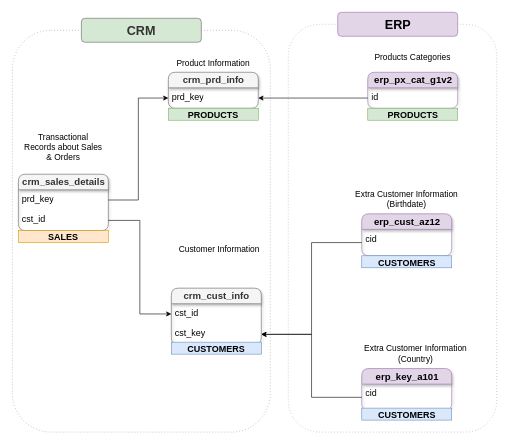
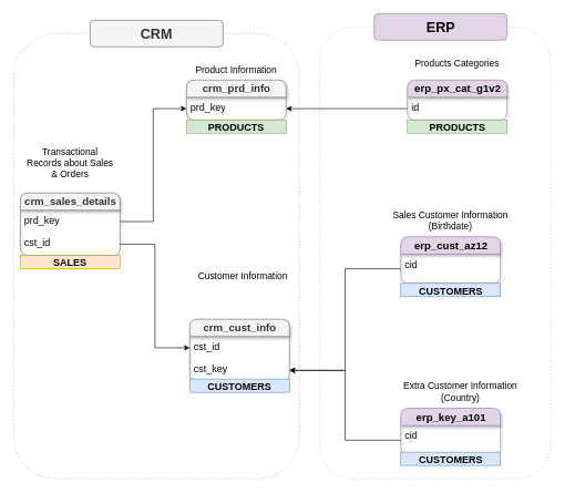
- <mxCell id="29" value="&lt;font style=&quot;font-size: 21px;&quot;&gt;&lt;b&gt;CRM&lt;/b&gt;&lt;/font&gt;" style="rounded=1;whiteSpace=wrap;html=1;fillColor=#d5e8d4;fontColor=#333333;strokeColor=#666666;" parent="1" vertex="1"><mxGeometry x="135" y="30" width="200" height="40" as="geometry" /></mxCell>
+ <mxCell id="29" value="&lt;font style=&quot;font-size: 21px;&quot;&gt;&lt;b&gt;CRM&lt;/b&gt;&lt;/font&gt;" style="rounded=1;whiteSpace=wrap;html=1;fillColor=#f5f5f5;fontColor=#333333;strokeColor=#666666;" parent="1" vertex="1"><mxGeometry x="135" y="30" width="200" height="40" as="geometry" /></mxCell>
- <mxCell id="17" value="&lt;font style=&quot;font-size: 14px;&quot;&gt;Extra Customer Information (Birthdate)&lt;/font&gt;" style="text;html=1;align=center;verticalAlign=middle;whiteSpace=wrap;rounded=0;" parent="1" vertex="1"><mxGeometry x="580" y="316" width="195" height="30" as="geometry" /></mxCell>
+ <mxCell id="17" value="&lt;font style=&quot;font-size: 14px;&quot;&gt;Sales Customer Information (Birthdate)&lt;/font&gt;" style="text;html=1;align=center;verticalAlign=middle;whiteSpace=wrap;rounded=0;" parent="1" vertex="1"><mxGeometry x="580" y="316" width="195" height="30" as="geometry" /></mxCell>
